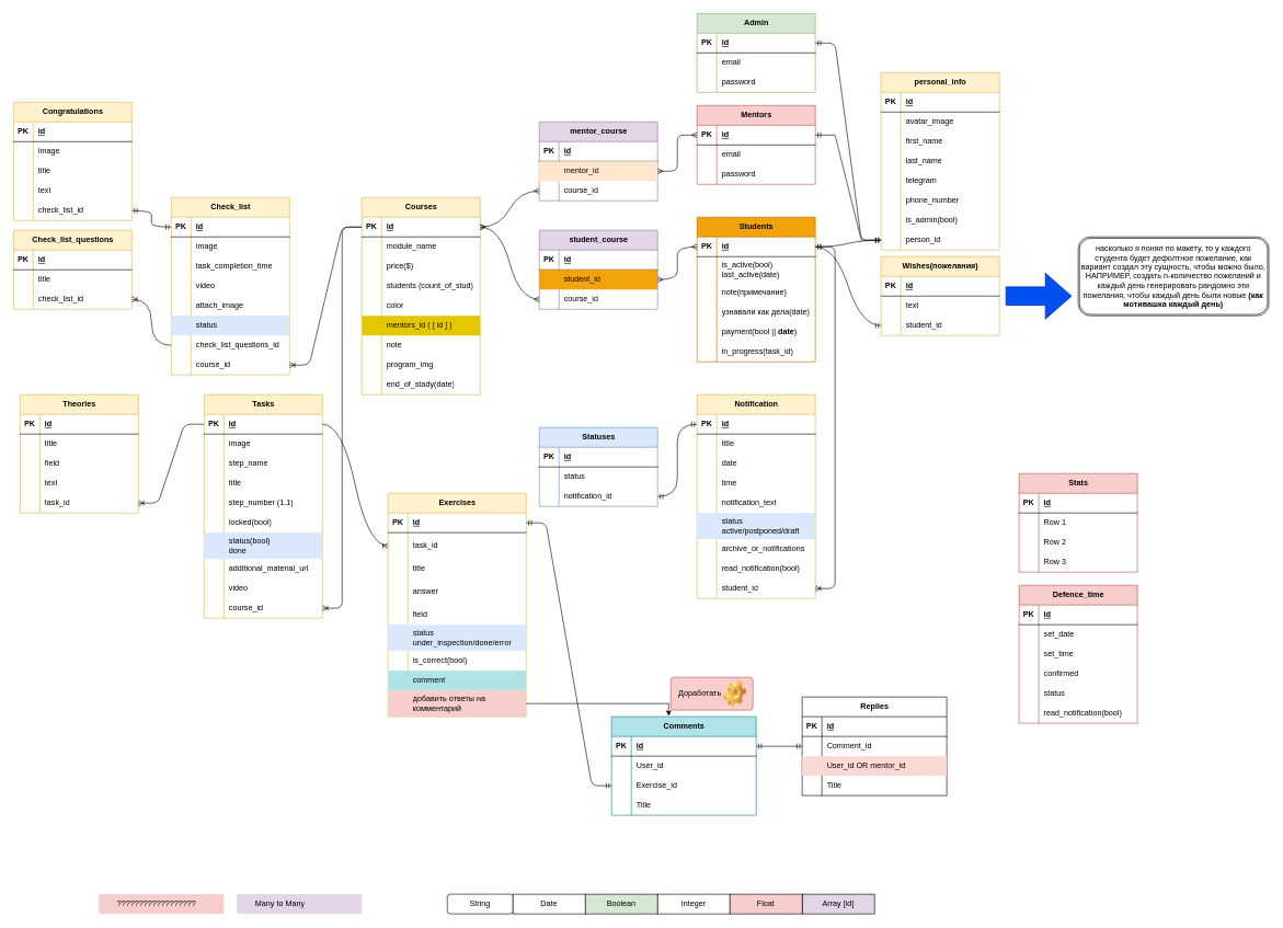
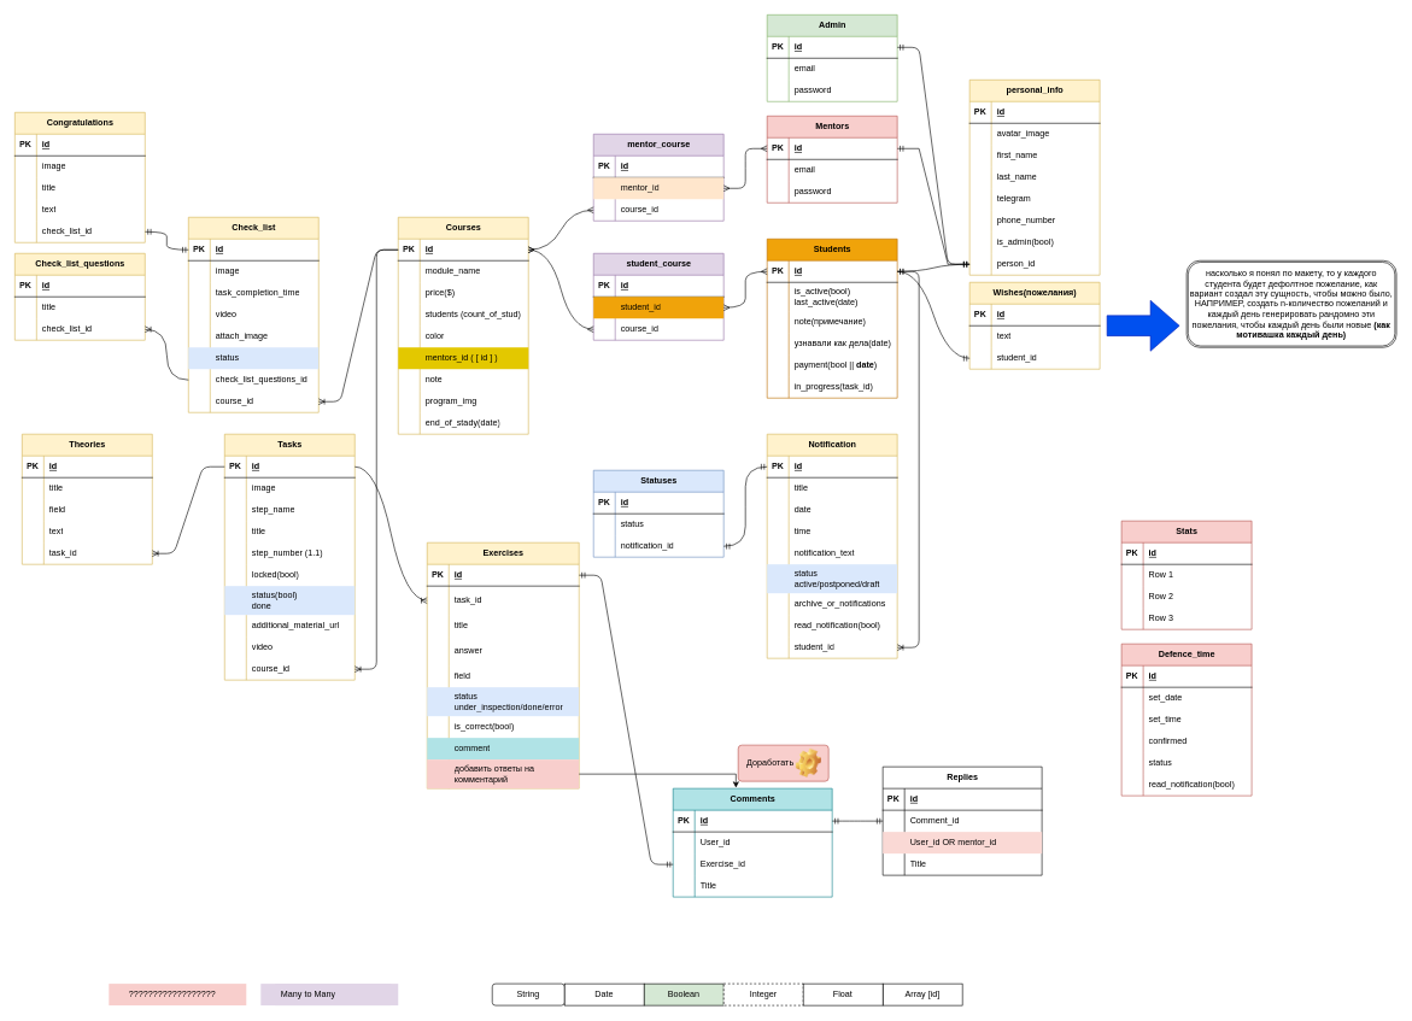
- <mxCell id="373" value="Integer" style="whiteSpace=wrap;html=1;align=center;" vertex="1" parent="1"><mxGeometry x="1000" y="1360" width="110" height="30" as="geometry" /></mxCell>
+ <mxCell id="373" value="Integer" style="whiteSpace=wrap;html=1;align=center;dashed=1;" vertex="1" parent="1"><mxGeometry x="1000" y="1360" width="110" height="30" as="geometry" /></mxCell>
- <mxCell id="376" value="Float" style="whiteSpace=wrap;html=1;align=center;fillColor=#f8cecc;" vertex="1" parent="1"><mxGeometry x="1110" y="1360" width="110" height="30" as="geometry" /></mxCell>
+ <mxCell id="376" value="Float" style="whiteSpace=wrap;html=1;align=center;" vertex="1" parent="1"><mxGeometry x="1110" y="1360" width="110" height="30" as="geometry" /></mxCell>
- <mxCell id="374" value="Array [id]" style="whiteSpace=wrap;html=1;align=center;fillColor=#e1d5e7;" vertex="1" parent="1"><mxGeometry x="1220" y="1360" width="110" height="30" as="geometry" /></mxCell>
+ <mxCell id="374" value="Array [id]" style="whiteSpace=wrap;html=1;align=center;" vertex="1" parent="1"><mxGeometry x="1220" y="1360" width="110" height="30" as="geometry" /></mxCell>
